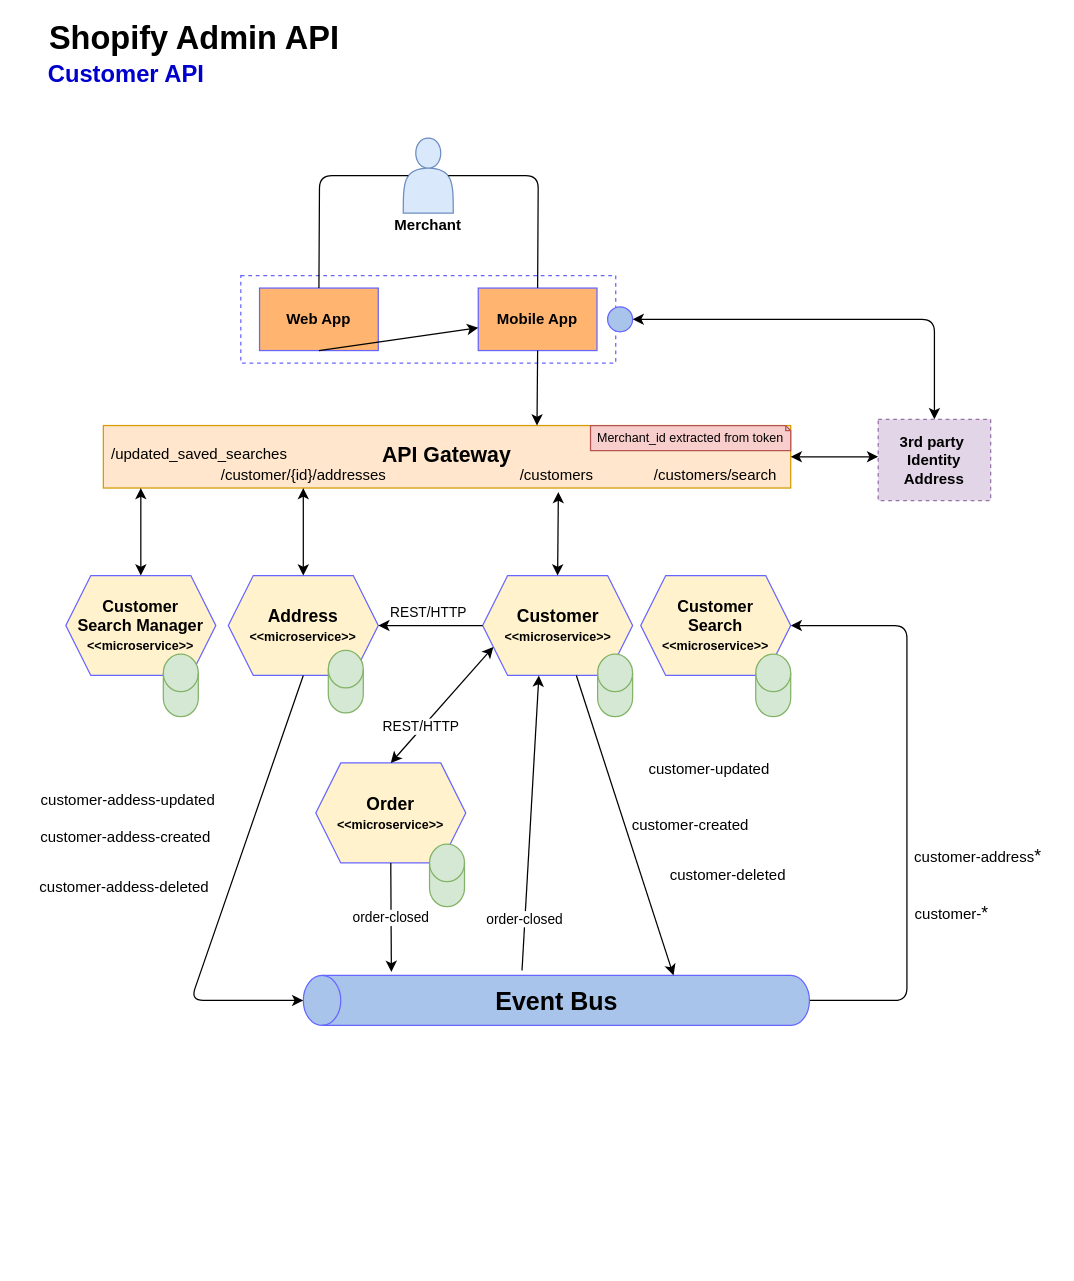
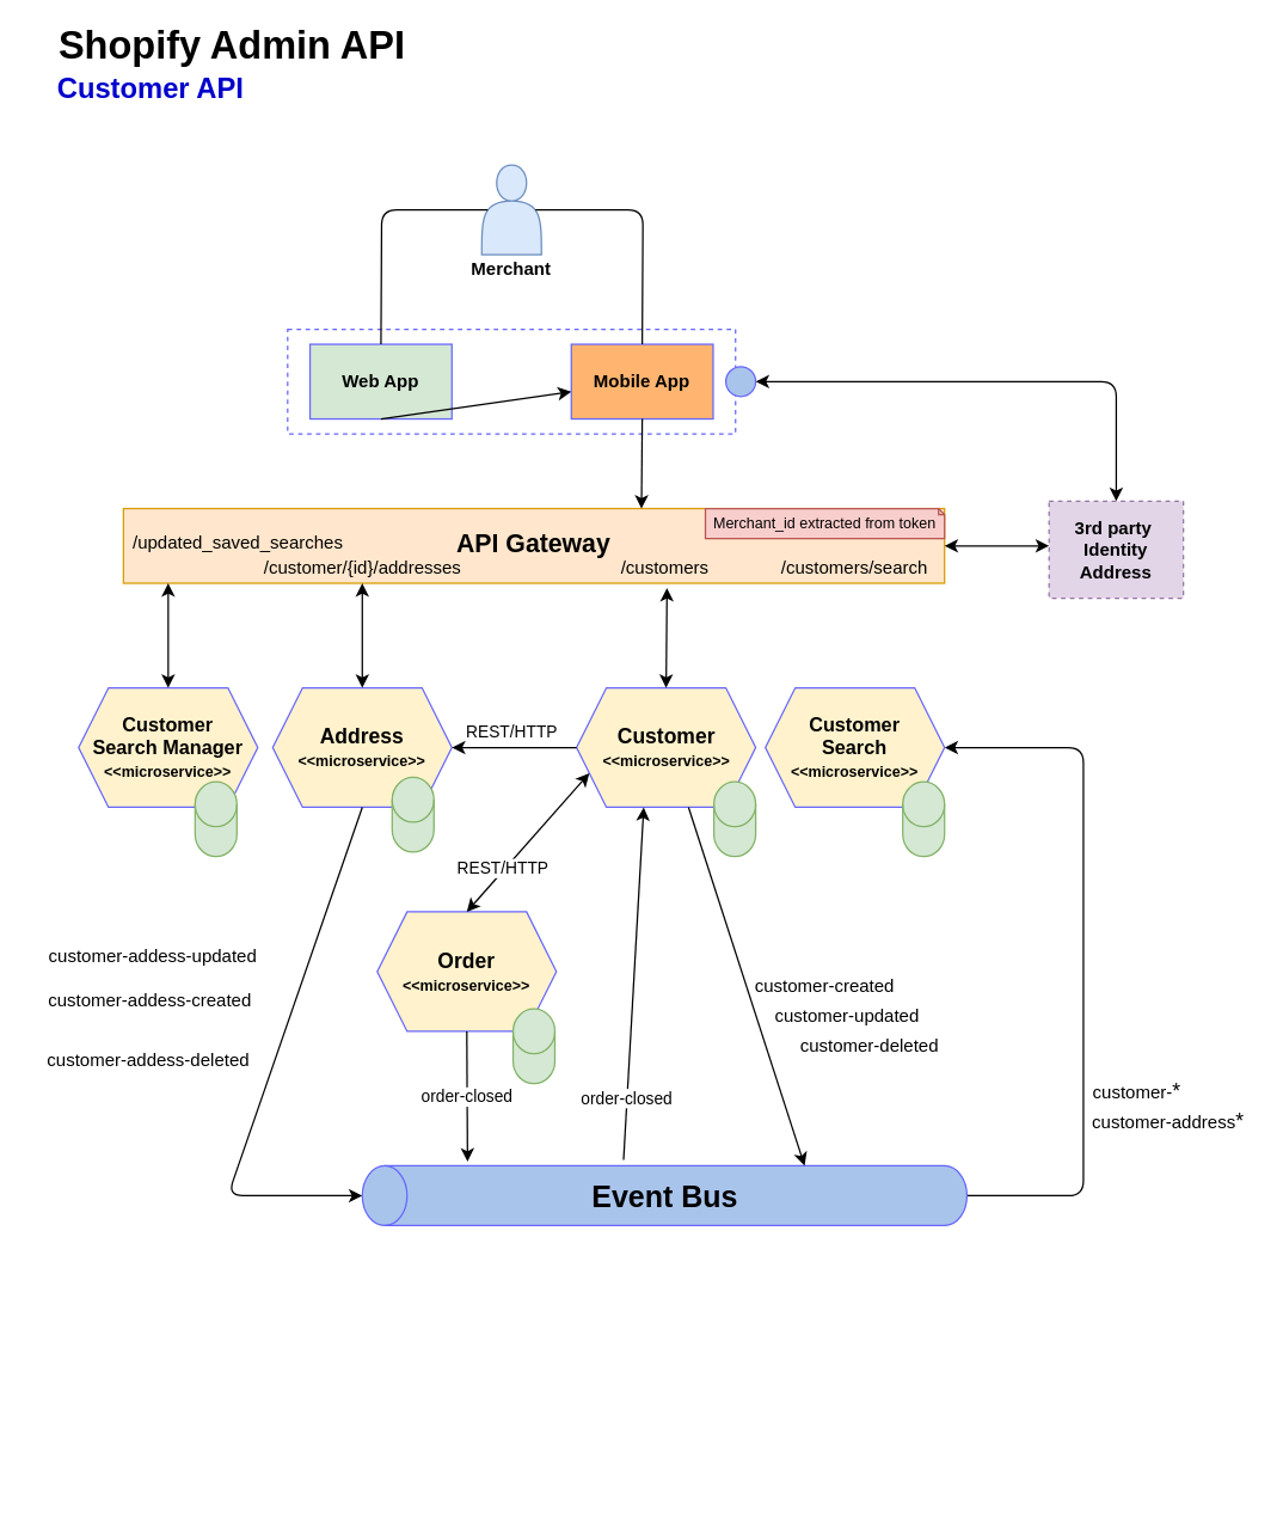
- <mxCell id="11" value="&lt;b&gt;Web App&lt;/b&gt;" style="rounded=0;whiteSpace=wrap;html=1;strokeColor=#6666FF;fillColor=#FFB570;" parent="1" vertex="1"><mxGeometry x="207" y="230" width="95" height="50" as="geometry" /></mxCell>
+ <mxCell id="11" value="&lt;b&gt;Web App&lt;/b&gt;" style="rounded=0;whiteSpace=wrap;html=1;strokeColor=#6666FF;fillColor=#d5e8d4;" parent="1" vertex="1"><mxGeometry x="207" y="230" width="95" height="50" as="geometry" /></mxCell>
- <mxCell id="43" value="&lt;font style=&quot;font-size: 12px&quot;&gt;customer-updated&lt;/font&gt;" style="text;html=1;strokeColor=none;fillColor=none;align=center;verticalAlign=middle;whiteSpace=wrap;rounded=0;" parent="1" vertex="1"><mxGeometry x="516.82" y="605" width="100" height="20" as="geometry" /></mxCell>
+ <mxCell id="43" value="&lt;font style=&quot;font-size: 12px&quot;&gt;customer-updated&lt;/font&gt;" style="text;html=1;strokeColor=none;fillColor=none;align=center;verticalAlign=middle;whiteSpace=wrap;rounded=0;" parent="1" vertex="1"><mxGeometry x="516.82" y="670" width="100" height="20" as="geometry" /></mxCell>
- <mxCell id="46" value="&lt;font style=&quot;font-size: 12px&quot;&gt;customer-address&lt;/font&gt;&lt;font style=&quot;font-size: 14px&quot;&gt;*&lt;/font&gt;" style="text;html=1;strokeColor=none;fillColor=none;align=center;verticalAlign=middle;whiteSpace=wrap;rounded=0;" parent="1" vertex="1"><mxGeometry x="727" y="675" width="110" height="20" as="geometry" /></mxCell>
+ <mxCell id="46" value="&lt;font style=&quot;font-size: 12px&quot;&gt;customer-address&lt;/font&gt;&lt;font style=&quot;font-size: 14px&quot;&gt;*&lt;/font&gt;" style="text;html=1;strokeColor=none;fillColor=none;align=center;verticalAlign=middle;whiteSpace=wrap;rounded=0;" parent="1" vertex="1"><mxGeometry x="727" y="740" width="110" height="20" as="geometry" /></mxCell>
